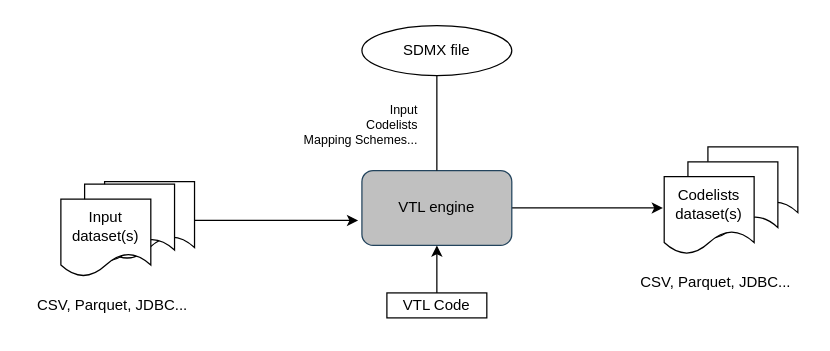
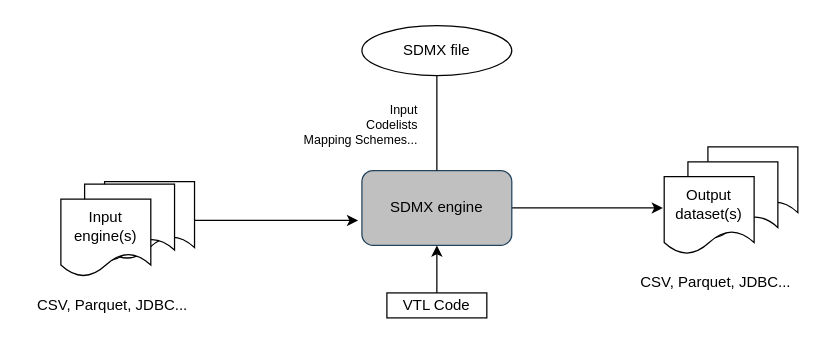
- <mxCell id="14" value="Codelists dataset(s)" style="shape=document;whiteSpace=wrap;html=1;boundedLbl=1;" parent="11" vertex="1"><mxGeometry x="28" y="24" width="72" height="62" as="geometry" /></mxCell>
+ <mxCell id="14" value="Output dataset(s)" style="shape=document;whiteSpace=wrap;html=1;boundedLbl=1;" parent="11" vertex="1"><mxGeometry x="28" y="24" width="72" height="62" as="geometry" /></mxCell>
- <mxCell id="4" value="VTL engine" style="rounded=1;whiteSpace=wrap;html=1;fillColor=#C0C0C0;strokeColor=#23445d;" parent="1" vertex="1"><mxGeometry x="289" y="136" width="120" height="60" as="geometry" /></mxCell>
+ <mxCell id="4" value="SDMX engine" style="rounded=1;whiteSpace=wrap;html=1;fillColor=#C0C0C0;strokeColor=#23445d;" parent="1" vertex="1"><mxGeometry x="289" y="136" width="120" height="60" as="geometry" /></mxCell>
- <mxCell id="9" value="Input dataset(s)" style="shape=document;whiteSpace=wrap;html=1;boundedLbl=1;" parent="6" vertex="1"><mxGeometry x="28" y="24" width="72" height="62" as="geometry" /></mxCell>
+ <mxCell id="9" value="Input engine(s)" style="shape=document;whiteSpace=wrap;html=1;boundedLbl=1;" parent="6" vertex="1"><mxGeometry x="28" y="24" width="72" height="62" as="geometry" /></mxCell>
